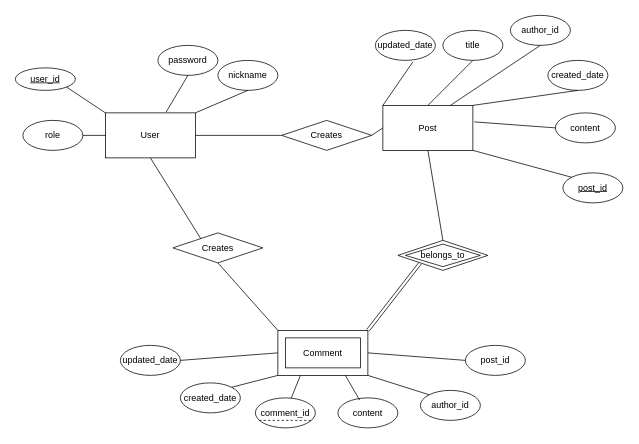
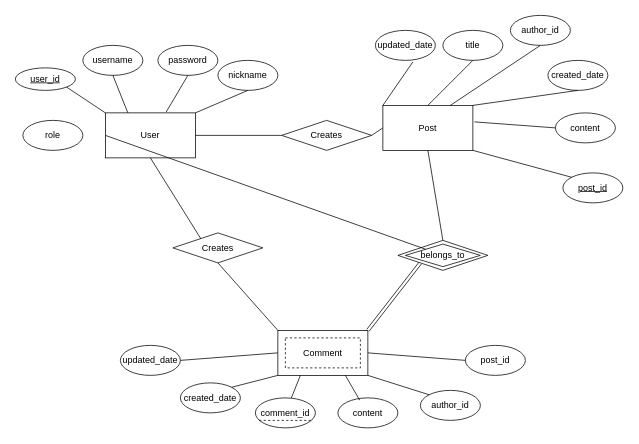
+ <mxCell id="10" value="username" style="ellipse;whiteSpace=wrap;html=1;" parent="1" vertex="1"><mxGeometry x="110" y="60" width="80" height="40" as="geometry" /></mxCell>
+ <mxCell id="34" value="" style="endArrow=none;html=1;rounded=0;entryX=0.5;entryY=1;entryDx=0;entryDy=0;exitX=0.25;exitY=0;exitDx=0;exitDy=0;" edge="1" parent="1" source="2" target="10"><mxGeometry width="50" height="50" relative="1" as="geometry"><mxPoint x="110" y="170" as="sourcePoint" /><mxPoint x="160" y="110" as="targetPoint" /></mxGeometry></mxCell>
- <mxCell id="38" value="" style="endArrow=none;html=1;rounded=0;entryX=1;entryY=0.5;entryDx=0;entryDy=0;exitX=0;exitY=0.5;exitDx=0;exitDy=0;" edge="1" parent="1" source="2" target="23"><mxGeometry width="50" height="50" relative="1" as="geometry"><mxPoint x="150" y="240" as="sourcePoint" /><mxPoint x="130" y="190" as="targetPoint" /></mxGeometry></mxCell>
+ <mxCell id="38" value="" style="endArrow=none;html=1;rounded=0;exitX=0;exitY=0.5;exitDx=0;exitDy=0;" edge="1" parent="1" source="2" target="31"><mxGeometry width="50" height="50" relative="1" as="geometry"><mxPoint x="150" y="240" as="sourcePoint" /><mxPoint x="130" y="190" as="targetPoint" /></mxGeometry></mxCell>
- <mxCell id="13" value="Comment" style="rounded=0;whiteSpace=wrap;html=1;" vertex="1" parent="1"><mxGeometry x="380" y="450" width="100" height="40" as="geometry" /></mxCell>
+ <mxCell id="13" value="Comment" style="rounded=0;whiteSpace=wrap;html=1;dashed=1;" vertex="1" parent="1"><mxGeometry x="380" y="450" width="100" height="40" as="geometry" /></mxCell>
